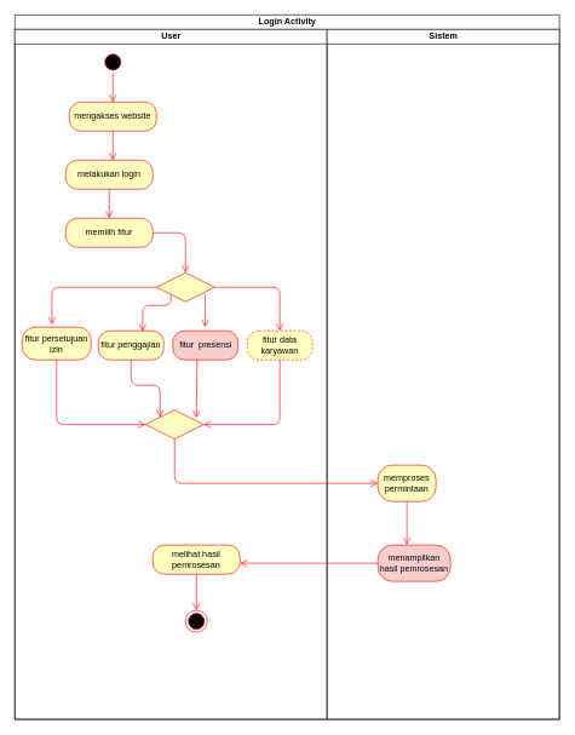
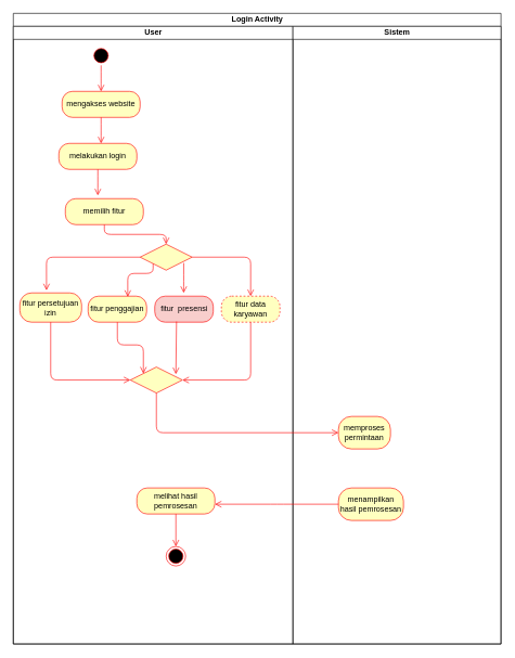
- <mxCell id="10" value="memilih fitur" style="rounded=1;whiteSpace=wrap;html=1;arcSize=40;fontColor=#000000;fillColor=#ffffc0;strokeColor=#ff0000;" parent="3" vertex="1"><mxGeometry x="70" y="260" width="120" height="40" as="geometry" /></mxCell>
+ <mxCell id="10" value="memilih fitur" style="rounded=1;whiteSpace=wrap;html=1;arcSize=40;fontColor=#000000;fillColor=#ffffc0;strokeColor=#ff0000;" parent="3" vertex="1"><mxGeometry x="80" y="265" width="120" height="40" as="geometry" /></mxCell>
- <mxCell id="30" value="" style="edgeStyle=orthogonalEdgeStyle;html=1;verticalAlign=bottom;endArrow=open;endSize=8;strokeColor=#ff0000;entryX=0.4;entryY=0;entryDx=0;entryDy=0;entryPerimeter=0;" edge="1" source="29" parent="28" target="31"><mxGeometry relative="1" as="geometry"><mxPoint x="190" y="710" as="targetPoint" /></mxGeometry></mxCell>
- <mxCell id="31" value="menampilkan hasil pemrosesan" style="rounded=1;whiteSpace=wrap;html=1;arcSize=40;fontColor=#000000;fillColor=#f8cecc;strokeColor=#ff0000;" vertex="1" parent="28"><mxGeometry x="70" y="710" width="100" height="50" as="geometry" /></mxCell>
+ <mxCell id="31" value="menampilkan hasil pemrosesan" style="rounded=1;whiteSpace=wrap;html=1;arcSize=40;fontColor=#000000;fillColor=#ffffc0;strokeColor=#ff0000;" vertex="1" parent="28"><mxGeometry x="70" y="710" width="100" height="50" as="geometry" /></mxCell>
